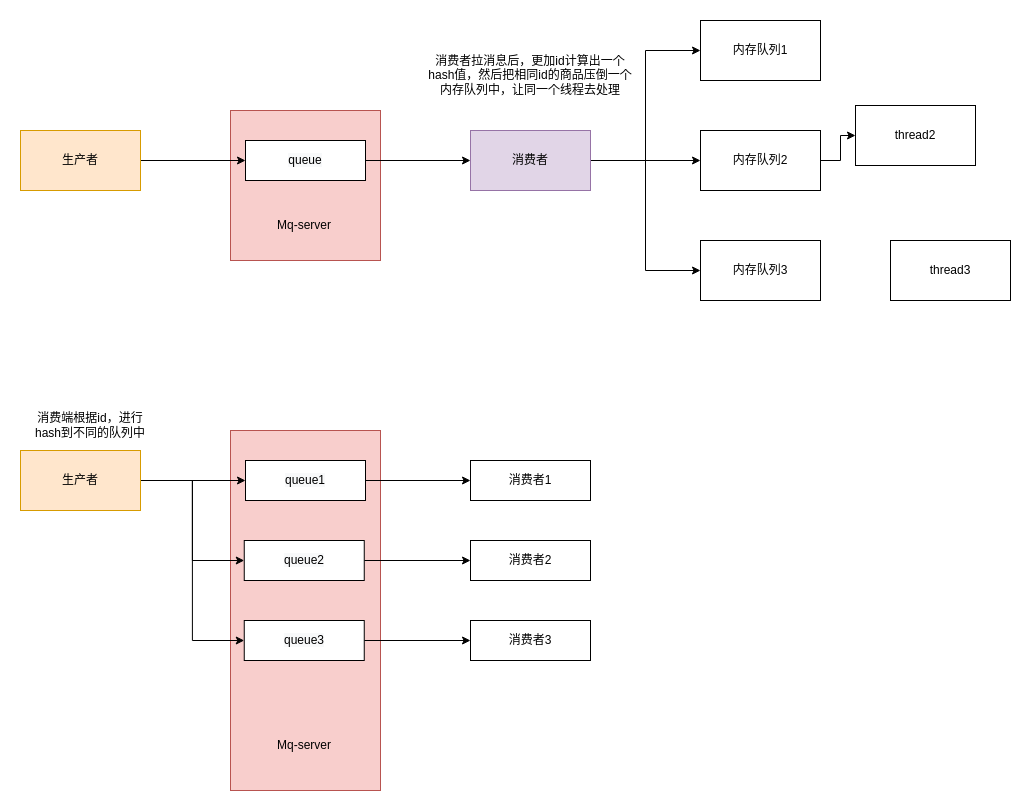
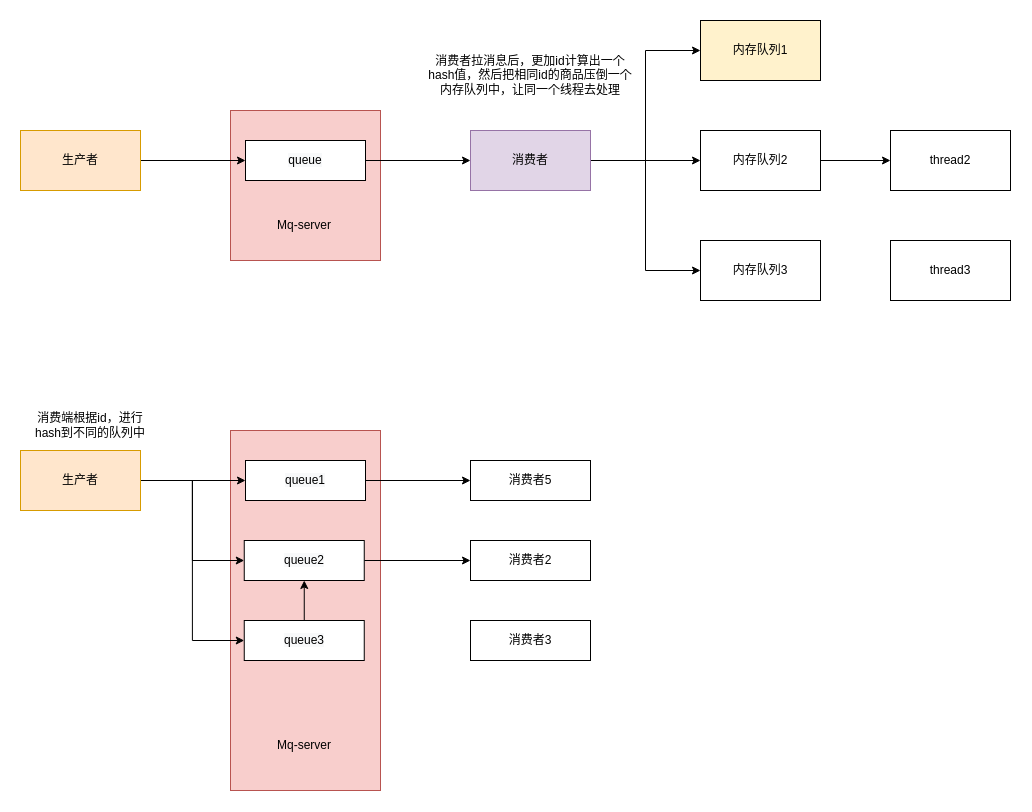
- <mxCell id="12" value="内存队列1" style="rounded=0;whiteSpace=wrap;html=1;" vertex="1" parent="1"><mxGeometry x="700" y="20" width="120" height="60" as="geometry" /></mxCell>
+ <mxCell id="12" value="内存队列1" style="rounded=0;whiteSpace=wrap;html=1;fillColor=#fff2cc;" vertex="1" parent="1"><mxGeometry x="700" y="20" width="120" height="60" as="geometry" /></mxCell>
- <mxCell id="17" value="thread2" style="rounded=0;whiteSpace=wrap;html=1;" vertex="1" parent="1"><mxGeometry x="855" y="105" width="120" height="60" as="geometry" /></mxCell>
+ <mxCell id="17" value="thread2" style="rounded=0;whiteSpace=wrap;html=1;" vertex="1" parent="1"><mxGeometry x="890" y="130" width="120" height="60" as="geometry" /></mxCell>
- <mxCell id="31" value="消费者1" style="rounded=0;whiteSpace=wrap;html=1;" vertex="1" parent="1"><mxGeometry x="470" y="460" width="120" height="40" as="geometry" /></mxCell>
+ <mxCell id="31" value="消费者5" style="rounded=0;whiteSpace=wrap;html=1;" vertex="1" parent="1"><mxGeometry x="470" y="460" width="120" height="40" as="geometry" /></mxCell>
- <mxCell id="29" style="edgeStyle=orthogonalEdgeStyle;rounded=0;orthogonalLoop=1;jettySize=auto;html=1;" edge="1" parent="1" source="30" target="33"><mxGeometry relative="1" as="geometry" /></mxCell>
+ <mxCell id="29" style="edgeStyle=orthogonalEdgeStyle;rounded=0;orthogonalLoop=1;jettySize=auto;html=1;" edge="1" parent="1" source="30" target="28"><mxGeometry relative="1" as="geometry" /></mxCell>
